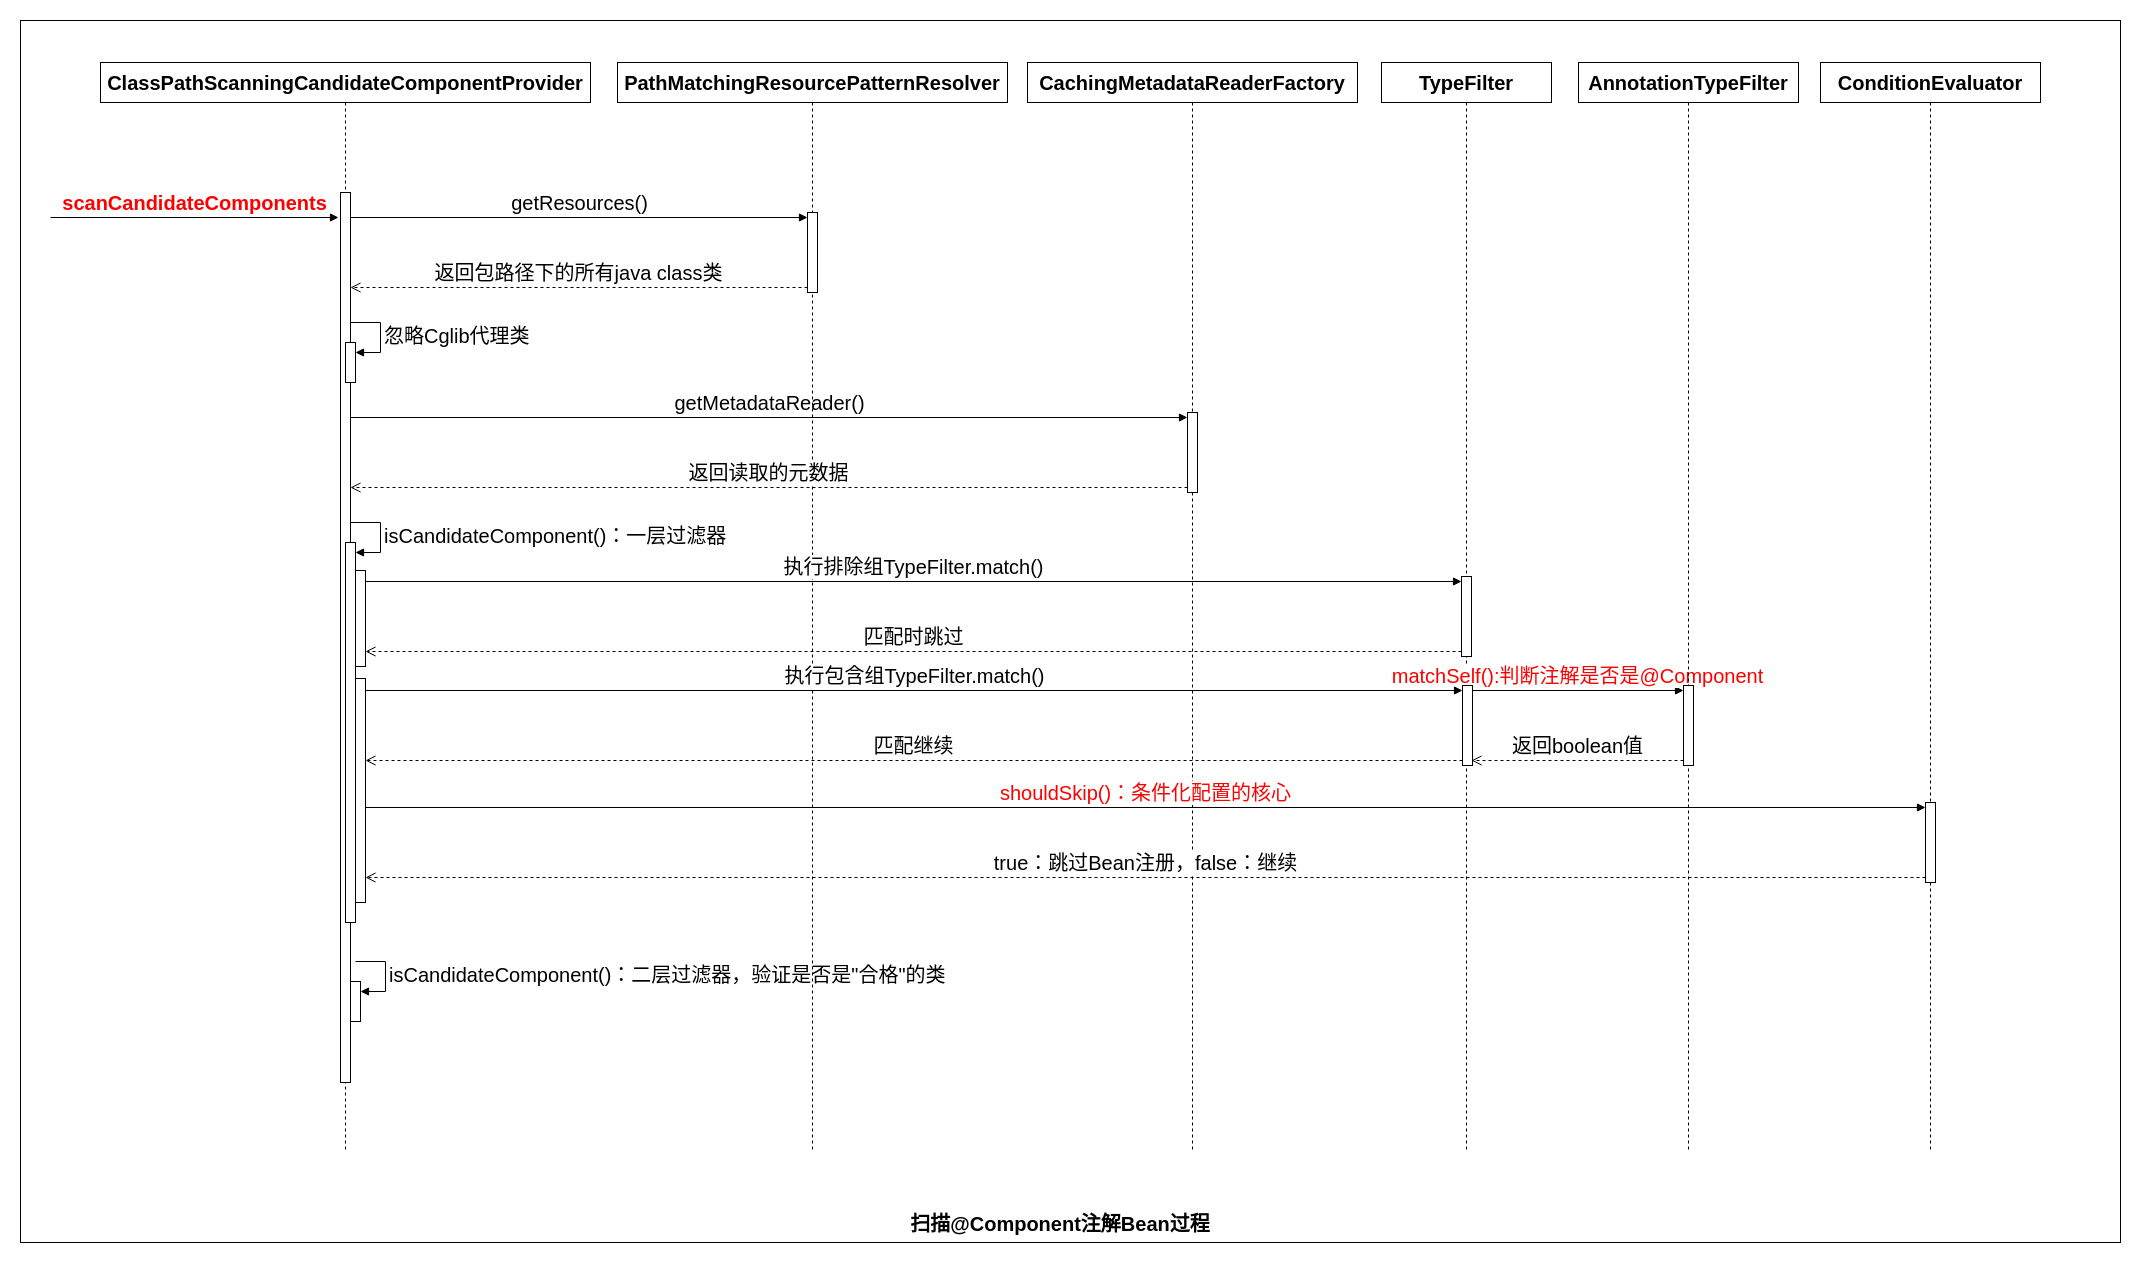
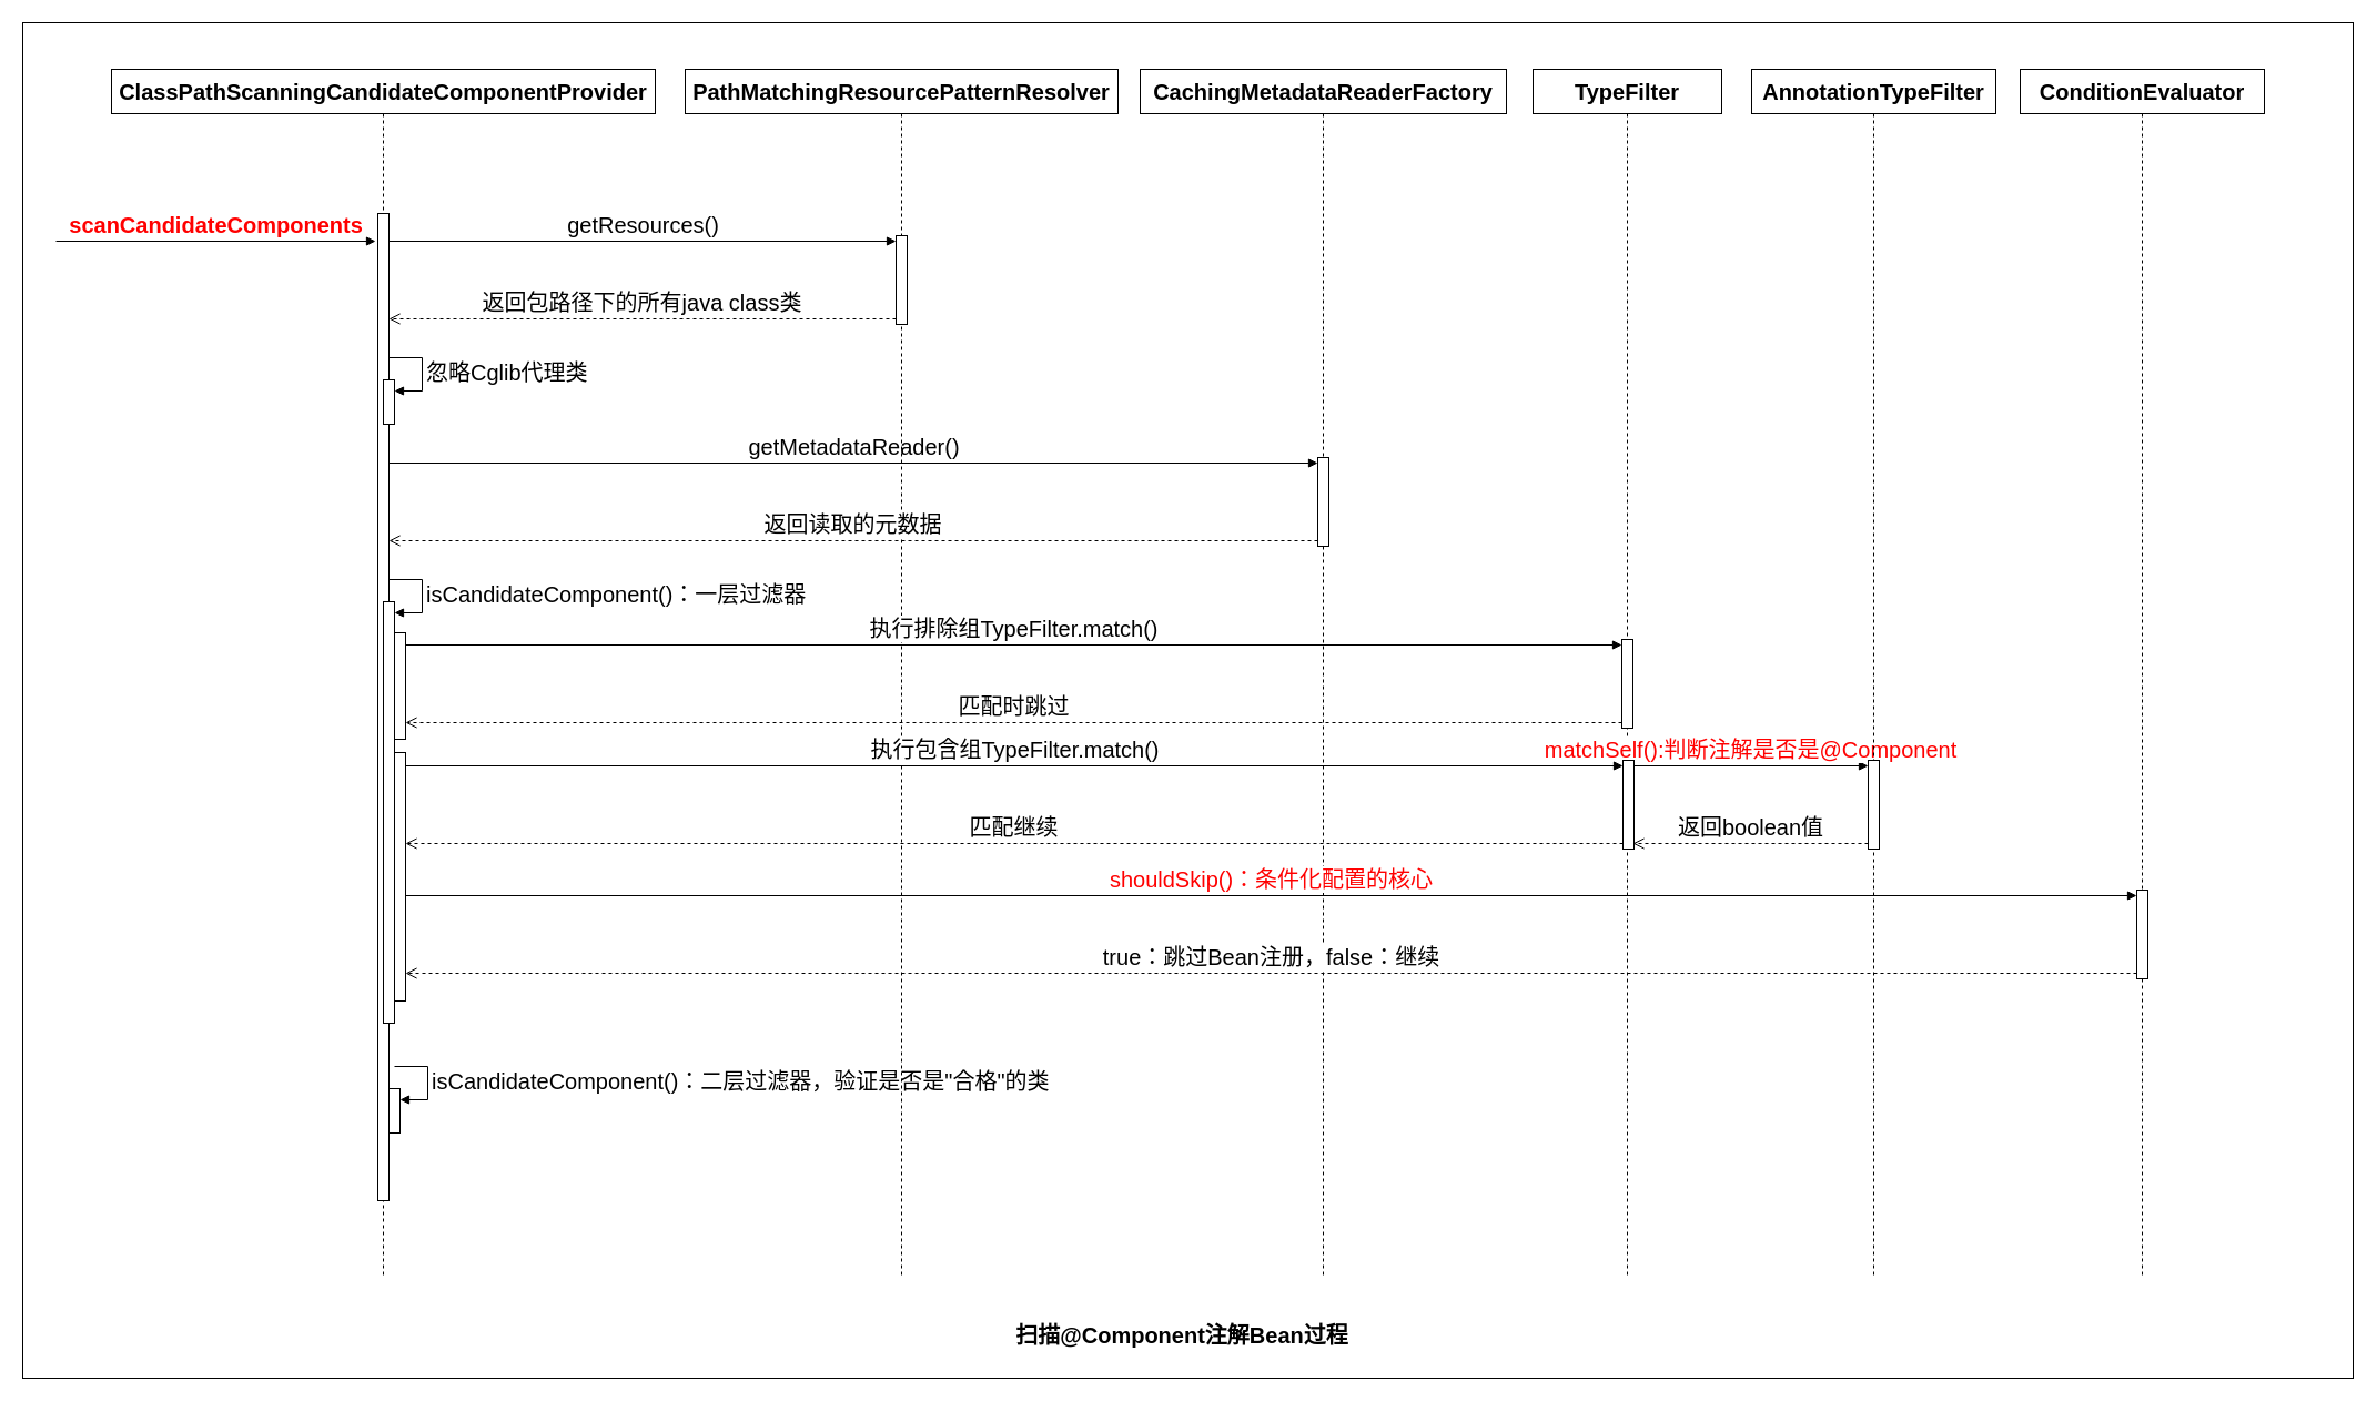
- <mxCell id="37" value="扫描@Component注解Bean过程" style="text;html=1;whiteSpace=wrap;strokeColor=none;fillColor=none;align=center;verticalAlign=middle;rounded=0;fontSize=20;fontStyle=1" parent="1" vertex="1"><mxGeometry x="855" y="1208" width="410" height="30" as="geometry" /></mxCell>
+ <mxCell id="37" value="扫描@Component注解Bean过程" style="text;html=1;whiteSpace=wrap;strokeColor=none;fillColor=none;align=center;verticalAlign=middle;rounded=0;fontSize=20;fontStyle=1" parent="1" vertex="1"><mxGeometry x="860" y="1188" width="410" height="30" as="geometry" /></mxCell>
